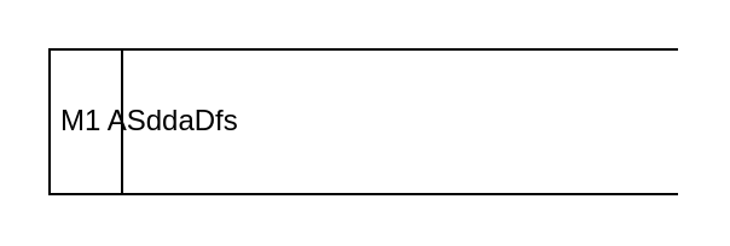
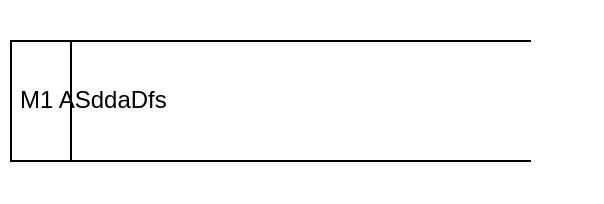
- <mxCell id="2" value="M1&lt;span style=&quot;white-space: pre&quot;&gt; &lt;/span&gt;ASddaDfs" style="html=1;dashed=0;whitespace=wrap;shape=mxgraph.dfd.dataStoreID;align=left;spacingLeft=3;points=[[0,0],[0.5,0],[1,0],[0,0.5],[1,0.5],[0,1],[0.5,1],[1,1]];" vertex="1" parent="1"><mxGeometry x="20" y="20" width="260" height="60" as="geometry" /></mxCell>
+ <mxCell id="2" value="M1&lt;span style=&quot;white-space: pre&quot;&gt; &lt;/span&gt;ASddaDfs" style="html=1;dashed=0;whitespace=wrap;shape=mxgraph.dfd.dataStoreID;align=left;spacingLeft=3;points=[[0,0],[0.5,0],[1,0],[0,0.5],[1,0.5],[0,1],[0.5,1],[1,1]];" vertex="1" parent="1"><mxGeometry x="5" y="20" width="260" height="60" as="geometry" /></mxCell>
